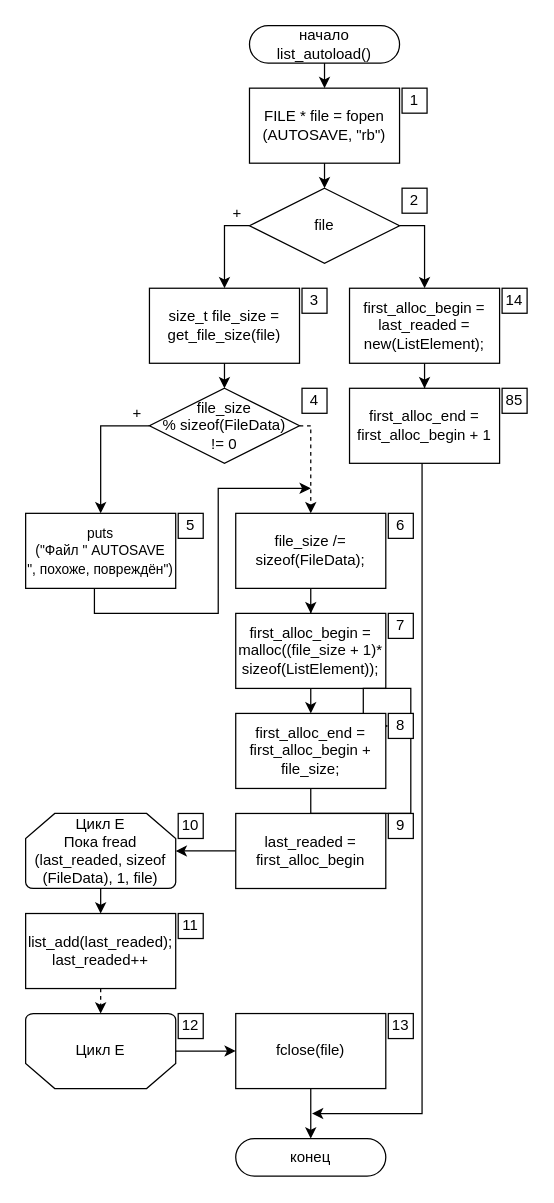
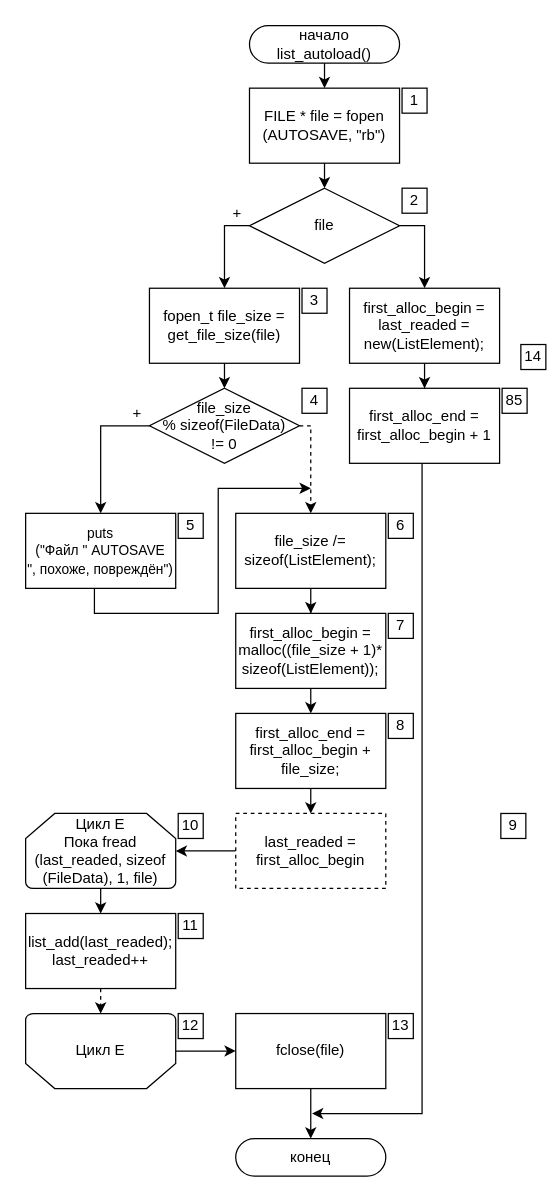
- <mxCell id="53" value="14" style="whiteSpace=wrap;html=1;aspect=fixed;" parent="1" vertex="1"><mxGeometry x="401" y="230" width="20" height="20" as="geometry" /></mxCell>
+ <mxCell id="53" value="14" style="whiteSpace=wrap;html=1;aspect=fixed;" parent="1" vertex="1"><mxGeometry x="416" y="275" width="20" height="20" as="geometry" /></mxCell>
- <mxCell id="22" value="size_t file_size = get_file_size(file)" style="rounded=0;whiteSpace=wrap;html=1;" parent="1" vertex="1"><mxGeometry x="119" y="230" width="120" height="60" as="geometry" /></mxCell>
+ <mxCell id="22" value="fopen_t file_size = get_file_size(file)" style="rounded=0;whiteSpace=wrap;html=1;" parent="1" vertex="1"><mxGeometry x="119" y="230" width="120" height="60" as="geometry" /></mxCell>
- <mxCell id="15" value="file_size /= sizeof(FileData);" style="rounded=0;whiteSpace=wrap;html=1;" parent="1" vertex="1"><mxGeometry x="188" y="410" width="120" height="60" as="geometry" /></mxCell>
+ <mxCell id="15" value="file_size /= sizeof(ListElement);" style="rounded=0;whiteSpace=wrap;html=1;" parent="1" vertex="1"><mxGeometry x="188" y="410" width="120" height="60" as="geometry" /></mxCell>
- <mxCell id="34" style="edgeStyle=orthogonalEdgeStyle;rounded=0;orthogonalLoop=1;jettySize=auto;html=1;exitX=0.5;exitY=1;exitDx=0;exitDy=0;" parent="1" source="35" target="47" edge="1"><mxGeometry relative="1" as="geometry" /></mxCell>
+ <mxCell id="34" style="edgeStyle=orthogonalEdgeStyle;rounded=0;orthogonalLoop=1;jettySize=auto;html=1;exitX=0.5;exitY=1;exitDx=0;exitDy=0;entryX=0.5;entryY=0;entryDx=0;entryDy=0;" parent="1" source="35" target="37" edge="1"><mxGeometry relative="1" as="geometry" /></mxCell>
- <mxCell id="48" value="9" style="whiteSpace=wrap;html=1;aspect=fixed;" parent="1" vertex="1"><mxGeometry x="310" y="650" width="20" height="20" as="geometry" /></mxCell>
+ <mxCell id="48" value="9" style="whiteSpace=wrap;html=1;aspect=fixed;" parent="1" vertex="1"><mxGeometry x="400" y="650" width="20" height="20" as="geometry" /></mxCell>
- <mxCell id="37" value="last_readed = first_alloc_begin&lt;span&gt;&lt;br&gt;&lt;/span&gt;" style="whiteSpace=wrap;html=1;rounded=0;" parent="1" vertex="1"><mxGeometry x="188" y="650" width="120" height="60" as="geometry" /></mxCell>
+ <mxCell id="37" value="last_readed = first_alloc_begin&lt;span&gt;&lt;br&gt;&lt;/span&gt;" style="whiteSpace=wrap;html=1;rounded=0;dashed=1;" parent="1" vertex="1"><mxGeometry x="188" y="650" width="120" height="60" as="geometry" /></mxCell>
